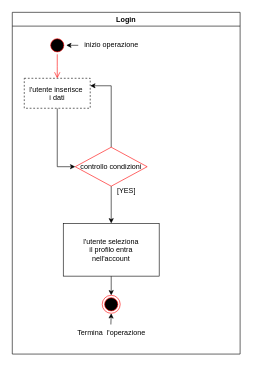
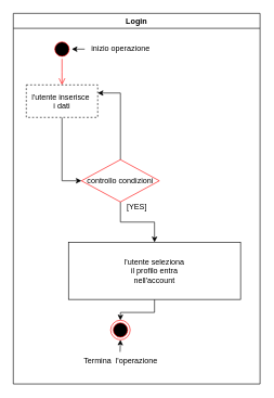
- <mxCell id="12" value="l'utente seleziona &#10;il profilo entra &#10;nell'account" style="" vertex="1" parent="2"><mxGeometry x="85" y="352" width="160" height="88" as="geometry" /></mxCell>
+ <mxCell id="12" value="l'utente seleziona &#10;il profilo entra &#10;nell'account" style="" vertex="1" parent="2"><mxGeometry x="85" y="352" width="265" height="88" as="geometry" /></mxCell>
